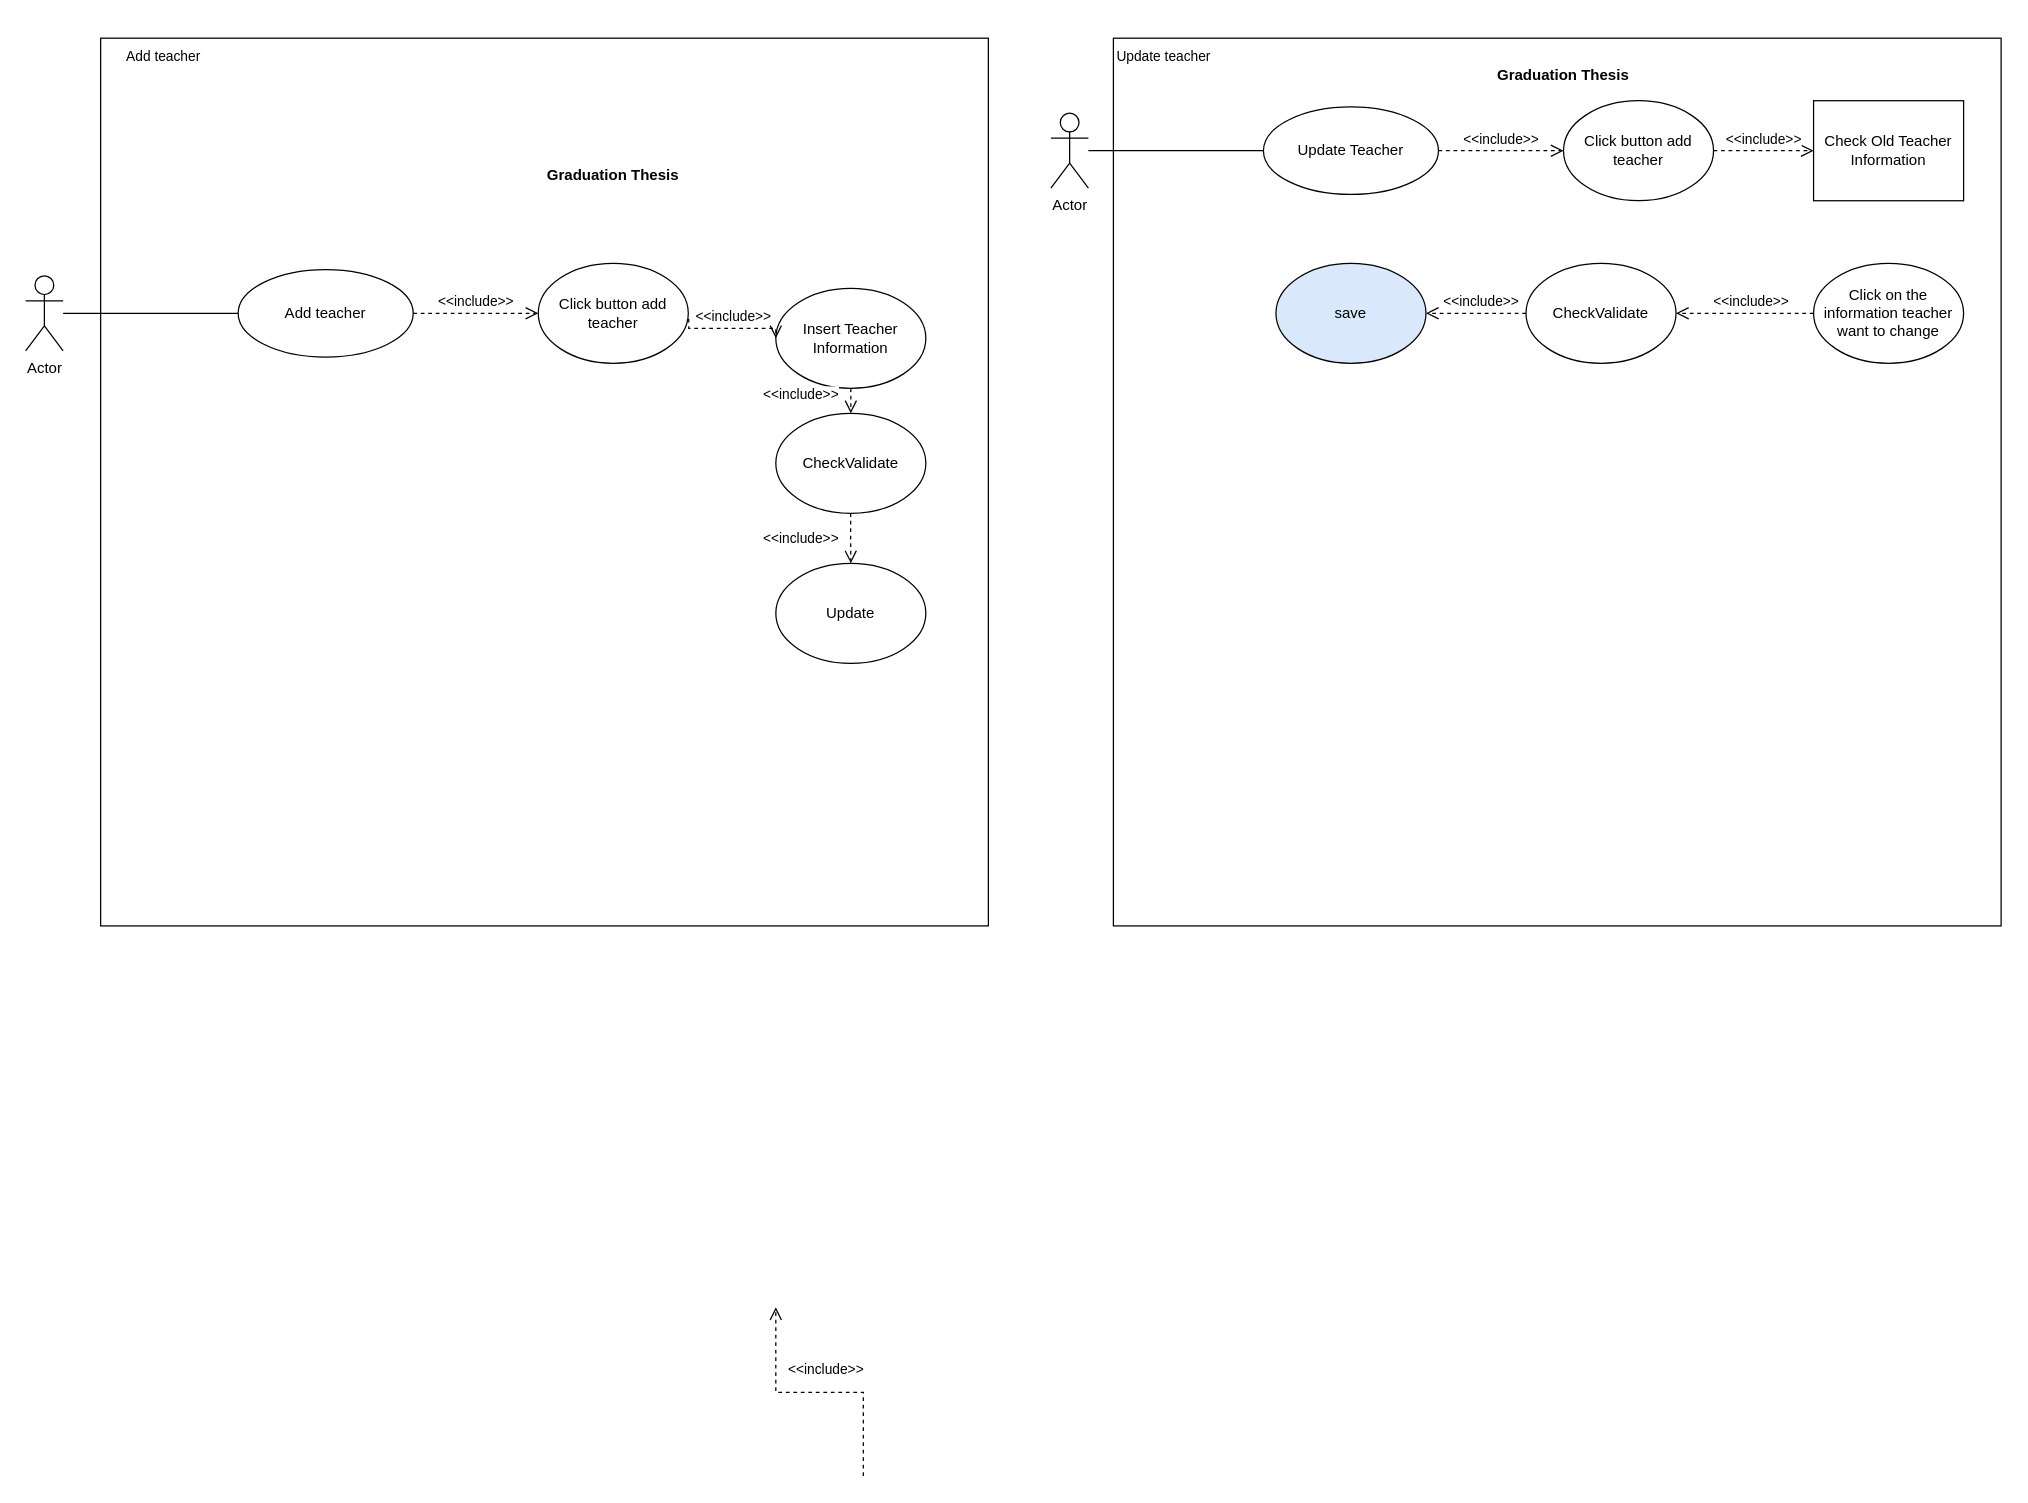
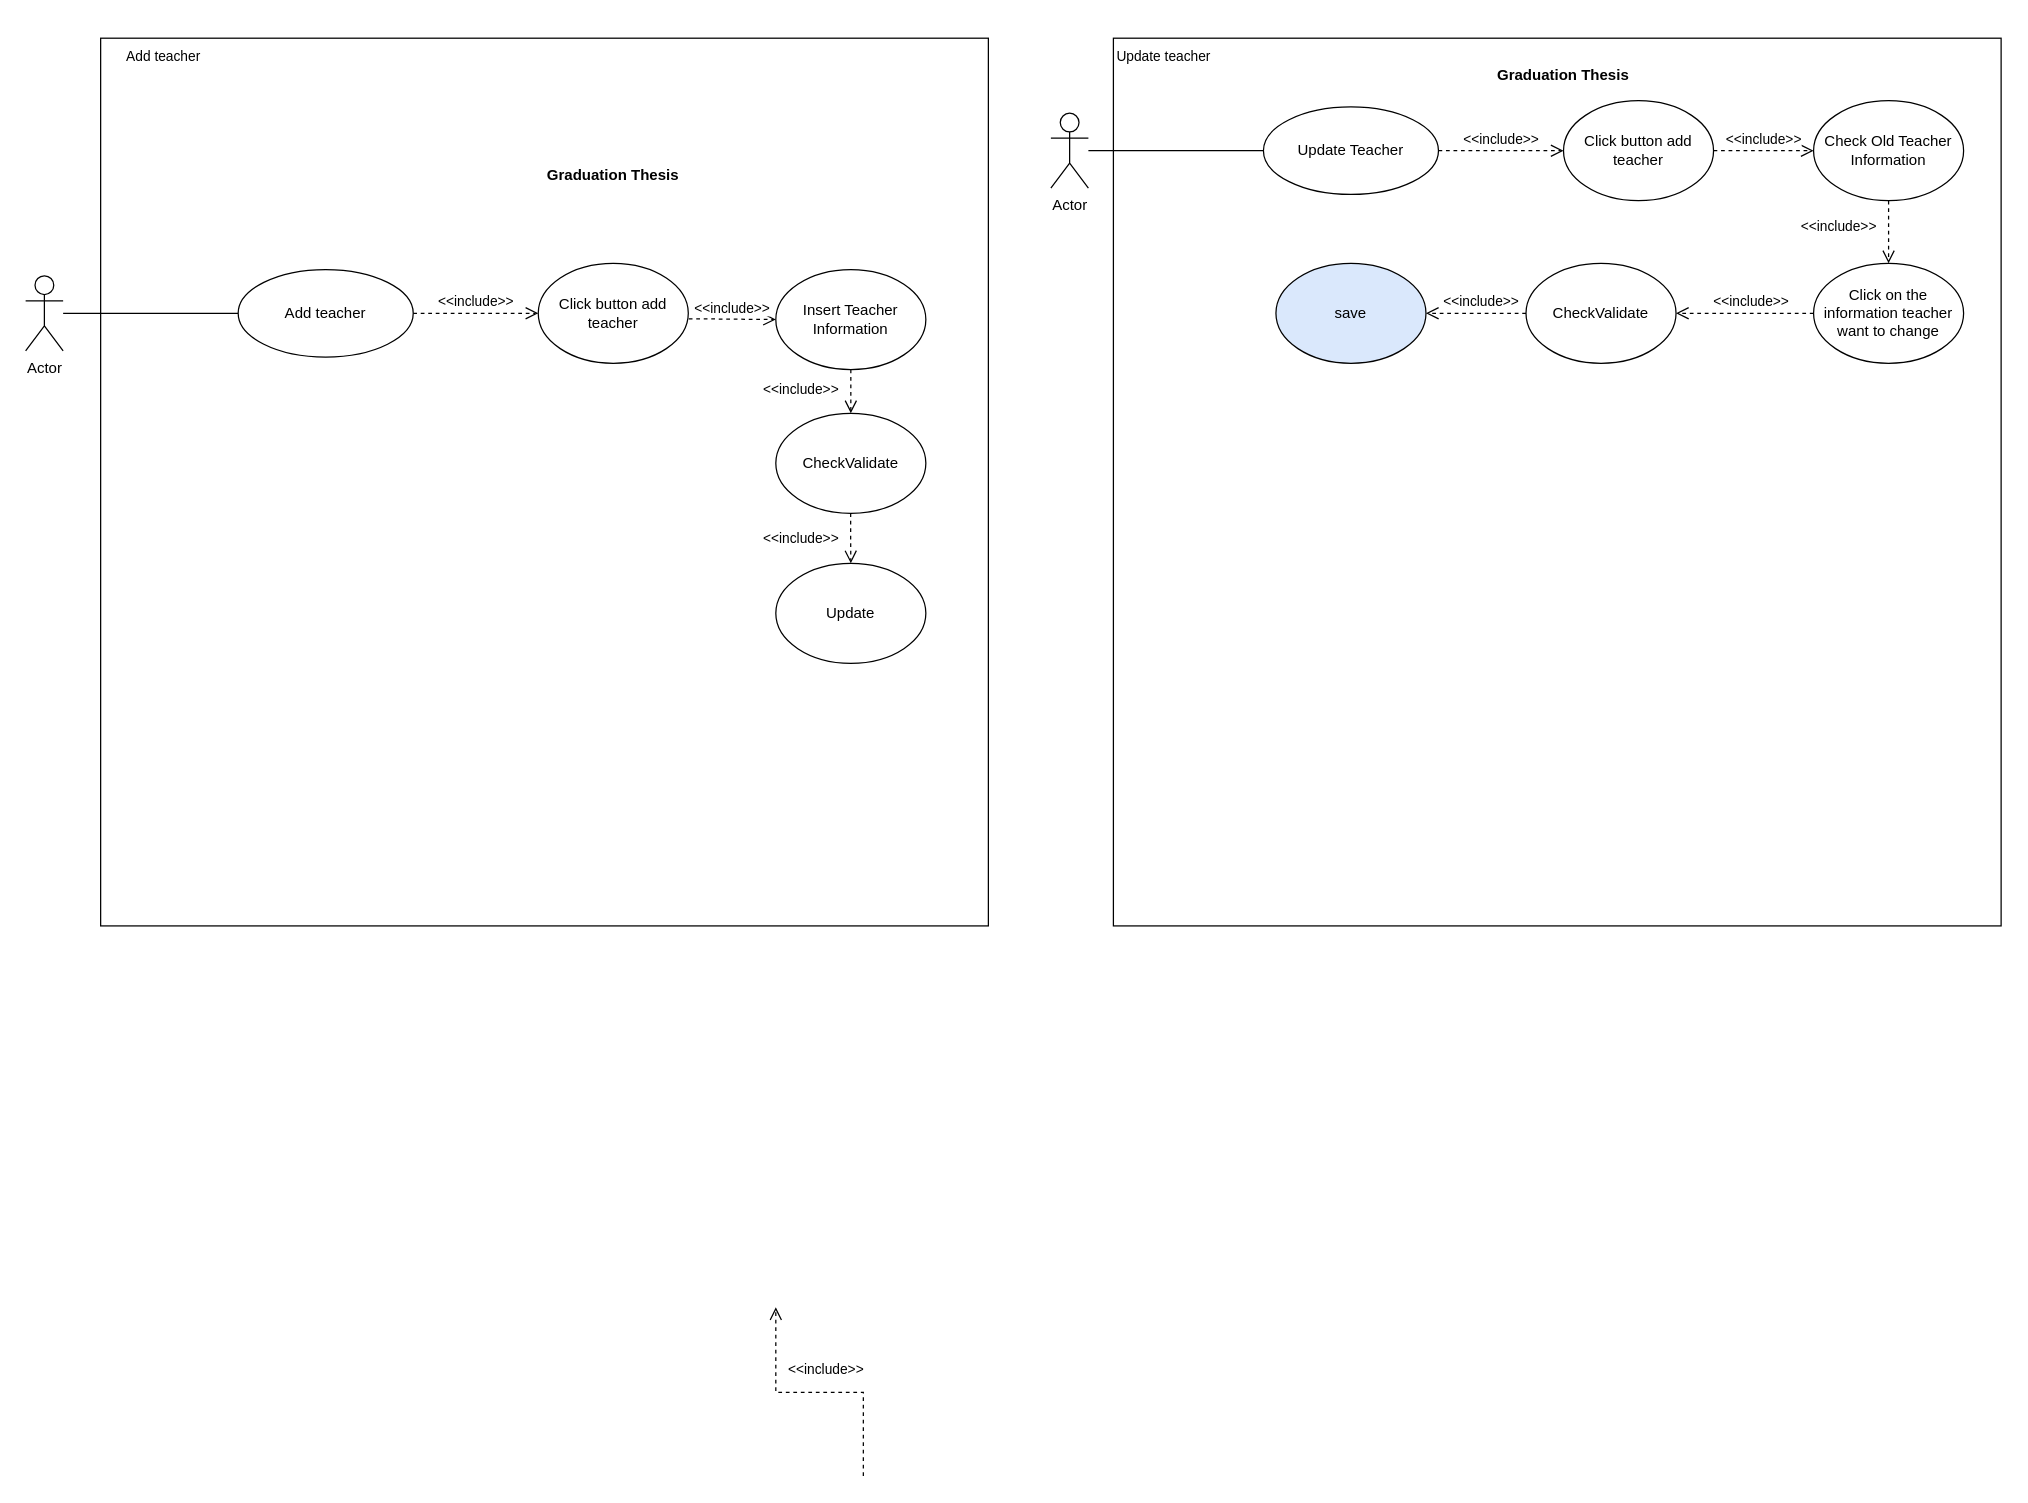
- <mxCell id="22" value="Check Old Teacher&lt;br&gt;Information" style="whiteSpace=wrap;html=1;rounded=0;" vertex="1" parent="1"><mxGeometry x="1450" y="80" width="120" height="80" as="geometry" /></mxCell>
+ <mxCell id="22" value="Check Old Teacher&lt;br&gt;Information" style="ellipse;whiteSpace=wrap;html=1;" vertex="1" parent="1"><mxGeometry x="1450" y="80" width="120" height="80" as="geometry" /></mxCell>
+ <mxCell id="27" value="&amp;lt;&amp;lt;include&amp;gt;&amp;gt;" style="html=1;verticalAlign=bottom;endArrow=open;dashed=1;endSize=8;edgeStyle=elbowEdgeStyle;elbow=vertical;curved=0;rounded=0;exitX=0.5;exitY=1;exitDx=0;exitDy=0;entryX=0.5;entryY=0;entryDx=0;entryDy=0;" edge="1" parent="1" source="22" target="23"><mxGeometry x="0.2" y="-40" relative="1" as="geometry"><mxPoint x="1380" y="130" as="sourcePoint" /><mxPoint x="1460" y="130" as="targetPoint" /><mxPoint as="offset" /></mxGeometry></mxCell>
- <mxCell id="9" value="Insert Teacher&lt;br&gt;Information" style="ellipse;whiteSpace=wrap;html=1;" vertex="1" parent="1"><mxGeometry x="620" y="230" width="120" height="80" as="geometry" /></mxCell>
+ <mxCell id="9" value="Insert Teacher&lt;br&gt;Information" style="ellipse;whiteSpace=wrap;html=1;" vertex="1" parent="1"><mxGeometry x="620" y="215" width="120" height="80" as="geometry" /></mxCell>
